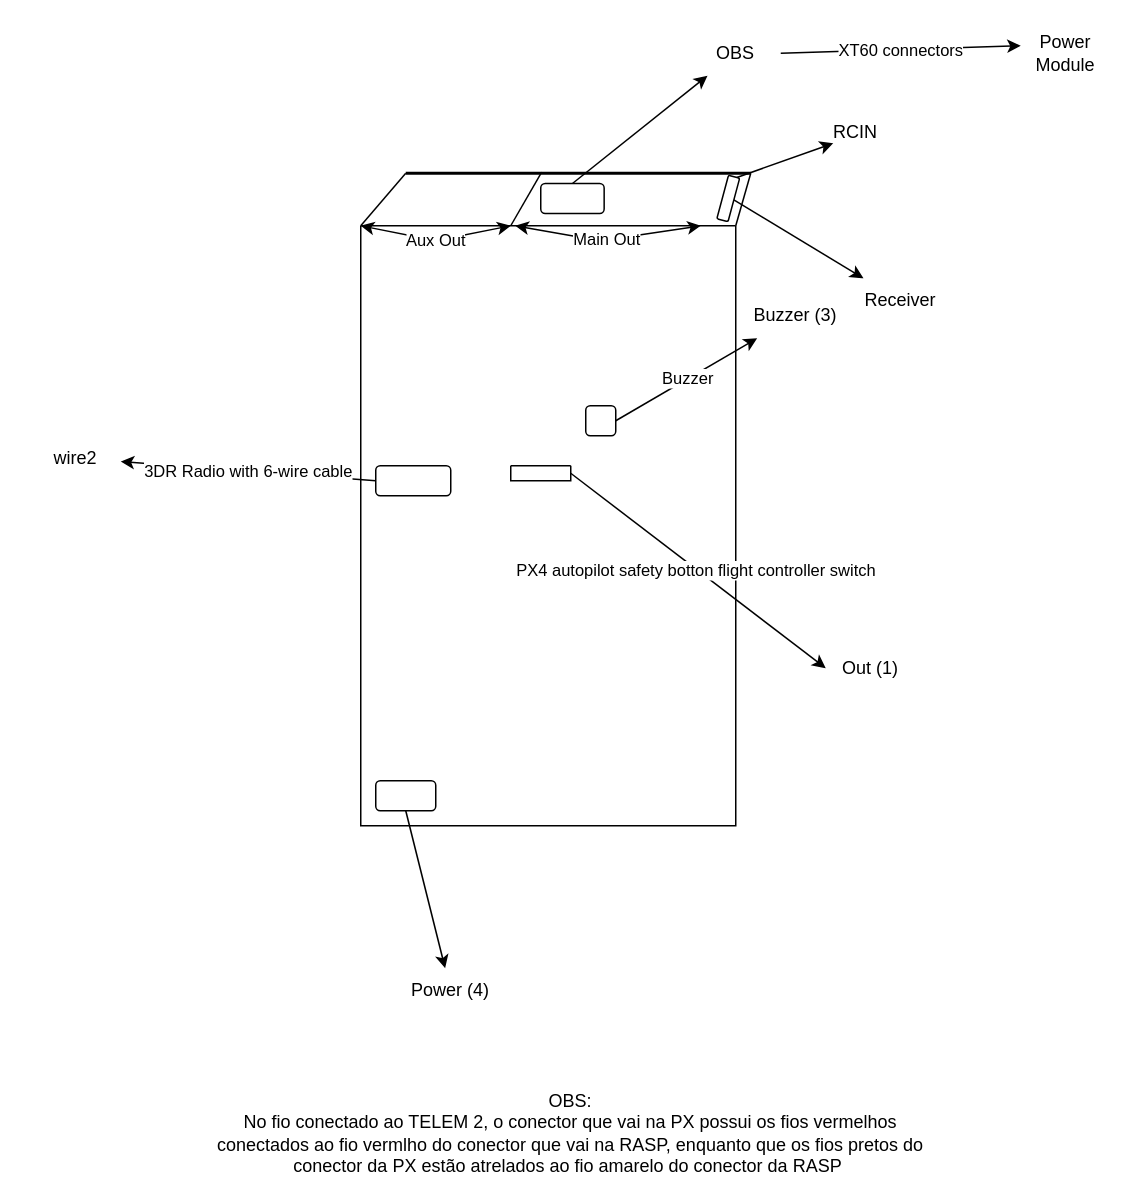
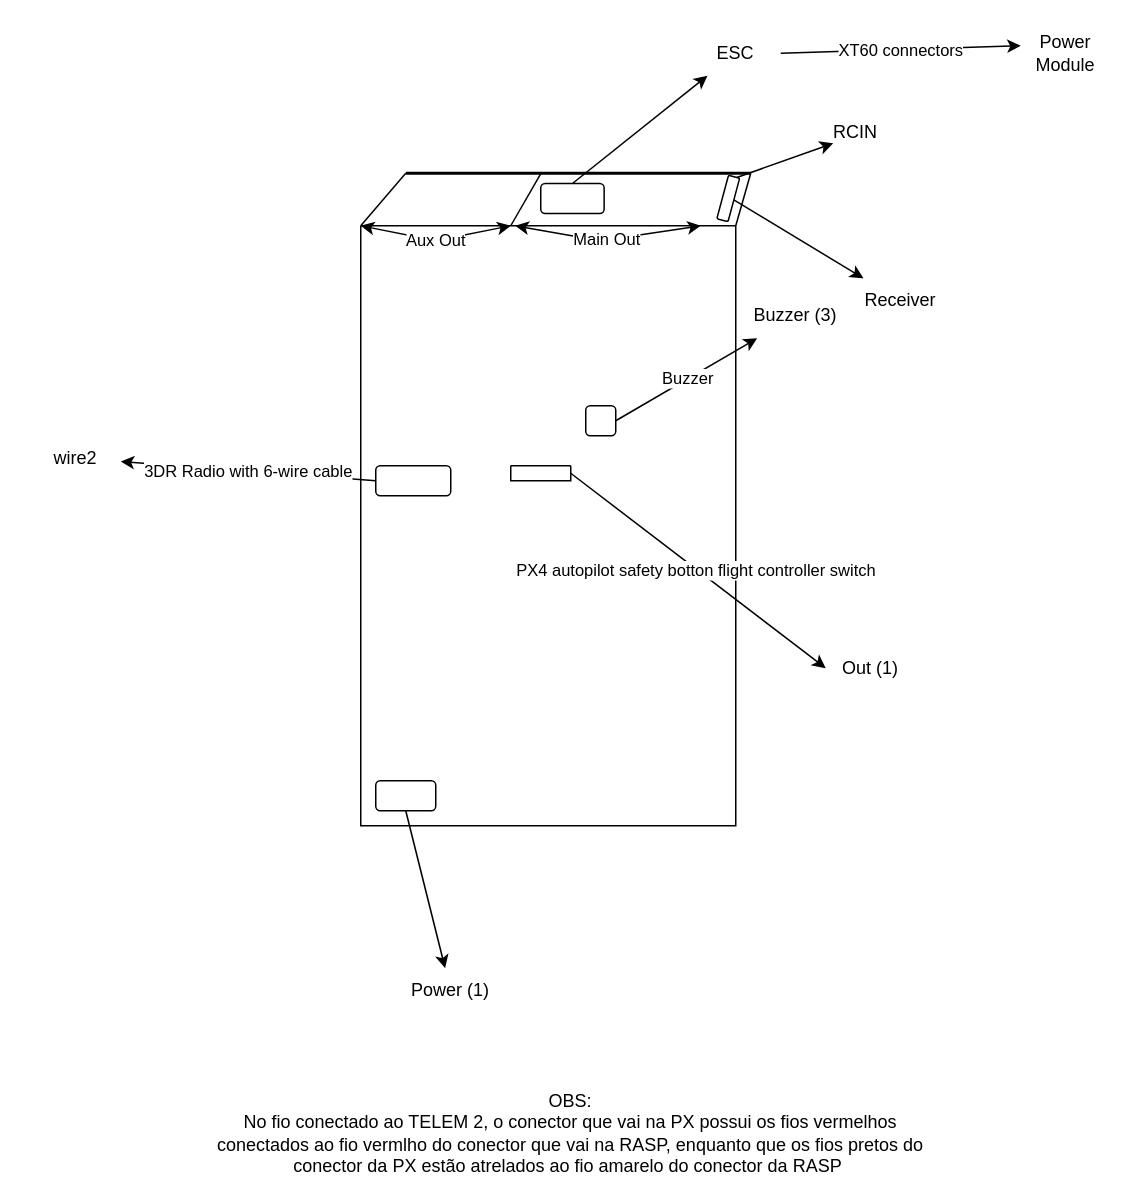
- <mxCell id="27" value="OBS" style="text;html=1;strokeColor=none;fillColor=none;align=center;verticalAlign=middle;whiteSpace=wrap;rounded=0;" parent="1" vertex="1"><mxGeometry x="460" y="20" width="60" height="30" as="geometry" /></mxCell>
+ <mxCell id="27" value="ESC" style="text;html=1;strokeColor=none;fillColor=none;align=center;verticalAlign=middle;whiteSpace=wrap;rounded=0;" parent="1" vertex="1"><mxGeometry x="460" y="20" width="60" height="30" as="geometry" /></mxCell>
- <mxCell id="14" value="Power (4)" style="text;html=1;strokeColor=none;fillColor=none;align=center;verticalAlign=middle;whiteSpace=wrap;rounded=0;" parent="1" vertex="1"><mxGeometry x="270" y="645" width="60" height="30" as="geometry" /></mxCell>
+ <mxCell id="14" value="Power (1)" style="text;html=1;strokeColor=none;fillColor=none;align=center;verticalAlign=middle;whiteSpace=wrap;rounded=0;" parent="1" vertex="1"><mxGeometry x="270" y="645" width="60" height="30" as="geometry" /></mxCell>
